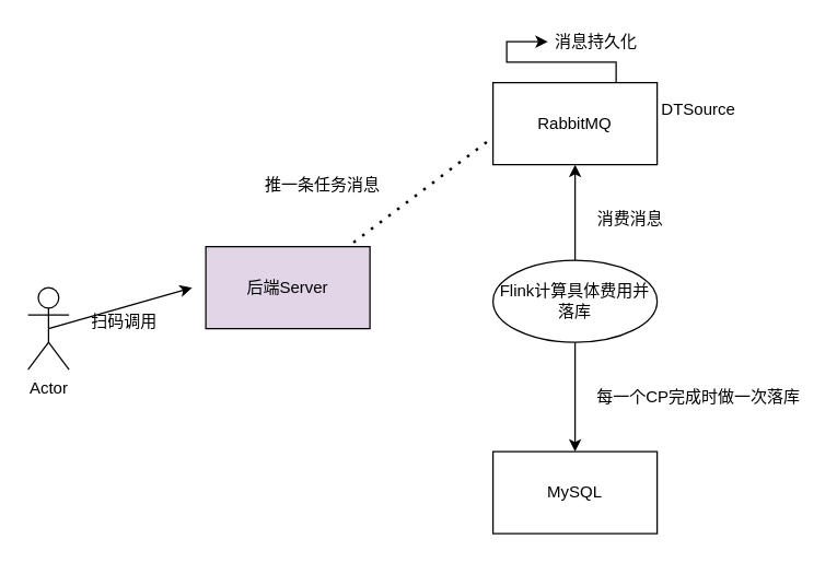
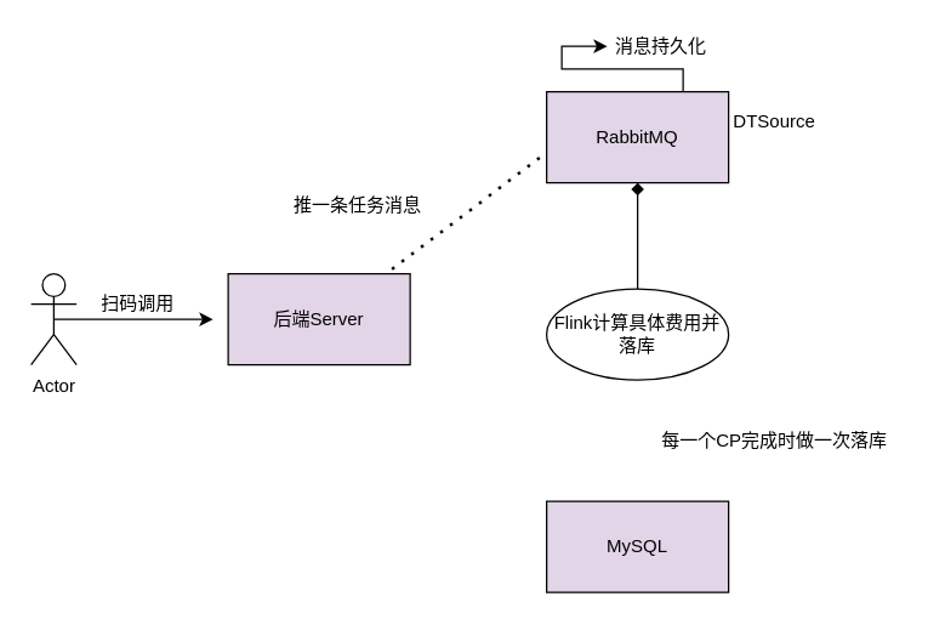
- <mxCell id="5" value="RabbitMQ" style="rounded=0;whiteSpace=wrap;html=1;" vertex="1" parent="1"><mxGeometry x="360" y="60" width="120" height="60" as="geometry" /></mxCell>
+ <mxCell id="5" value="RabbitMQ" style="rounded=0;whiteSpace=wrap;html=1;fillColor=#e1d5e7;" vertex="1" parent="1"><mxGeometry x="360" y="60" width="120" height="60" as="geometry" /></mxCell>
- <mxCell id="8" value="" style="endArrow=classic;html=1;rounded=0;entryX=0.5;entryY=1;entryDx=0;entryDy=0;exitX=0.5;exitY=0;exitDx=0;exitDy=0;" edge="1" parent="1" source="7" target="5"><mxGeometry width="50" height="50" relative="1" as="geometry"><mxPoint x="200" y="230" as="sourcePoint" /><mxPoint x="250" y="180" as="targetPoint" /></mxGeometry></mxCell>
+ <mxCell id="8" value="" style="endArrow=diamond;html=1;rounded=0;entryX=0.5;entryY=1;entryDx=0;entryDy=0;exitX=0.5;exitY=0;exitDx=0;exitDy=0;" edge="1" parent="1" source="7" target="5"><mxGeometry width="50" height="50" relative="1" as="geometry"><mxPoint x="200" y="230" as="sourcePoint" /><mxPoint x="250" y="180" as="targetPoint" /></mxGeometry></mxCell>
- <mxCell id="9" value="消费消息" style="text;html=1;align=center;verticalAlign=middle;resizable=0;points=[];autosize=1;strokeColor=none;fillColor=none;" vertex="1" parent="1"><mxGeometry x="430" y="150" width="60" height="20" as="geometry" /></mxCell>
- <mxCell id="13" value="扫码调用" style="text;html=1;align=center;verticalAlign=middle;resizable=0;points=[];autosize=1;strokeColor=none;fillColor=none;" vertex="1" parent="1"><mxGeometry x="60" y="225" width="60" height="20" as="geometry" /></mxCell>
+ <mxCell id="13" value="扫码调用" style="text;html=1;align=center;verticalAlign=middle;resizable=0;points=[];autosize=1;strokeColor=none;fillColor=none;" vertex="1" parent="1"><mxGeometry x="60" y="190" width="60" height="20" as="geometry" /></mxCell>
- <mxCell id="12" value="Actor" style="shape=umlActor;verticalLabelPosition=bottom;verticalAlign=top;html=1;outlineConnect=0;" vertex="1" parent="1"><mxGeometry x="20" y="210" width="30" height="60" as="geometry" /></mxCell>
+ <mxCell id="12" value="Actor" style="shape=umlActor;verticalLabelPosition=bottom;verticalAlign=top;html=1;outlineConnect=0;" vertex="1" parent="1"><mxGeometry x="20" y="180" width="30" height="60" as="geometry" /></mxCell>
- <mxCell id="6" style="edgeStyle=none;rounded=0;orthogonalLoop=1;jettySize=auto;html=1;exitX=0.5;exitY=1;exitDx=0;exitDy=0;" edge="1" parent="1" source="7" target="15"><mxGeometry relative="1" as="geometry" /></mxCell>
- <mxCell id="15" value="MySQL" style="rounded=0;whiteSpace=wrap;html=1;" vertex="1" parent="1"><mxGeometry x="360" y="330" width="120" height="60" as="geometry" /></mxCell>
+ <mxCell id="15" value="MySQL" style="rounded=0;whiteSpace=wrap;html=1;fillColor=#e1d5e7;" vertex="1" parent="1"><mxGeometry x="360" y="330" width="120" height="60" as="geometry" /></mxCell>
